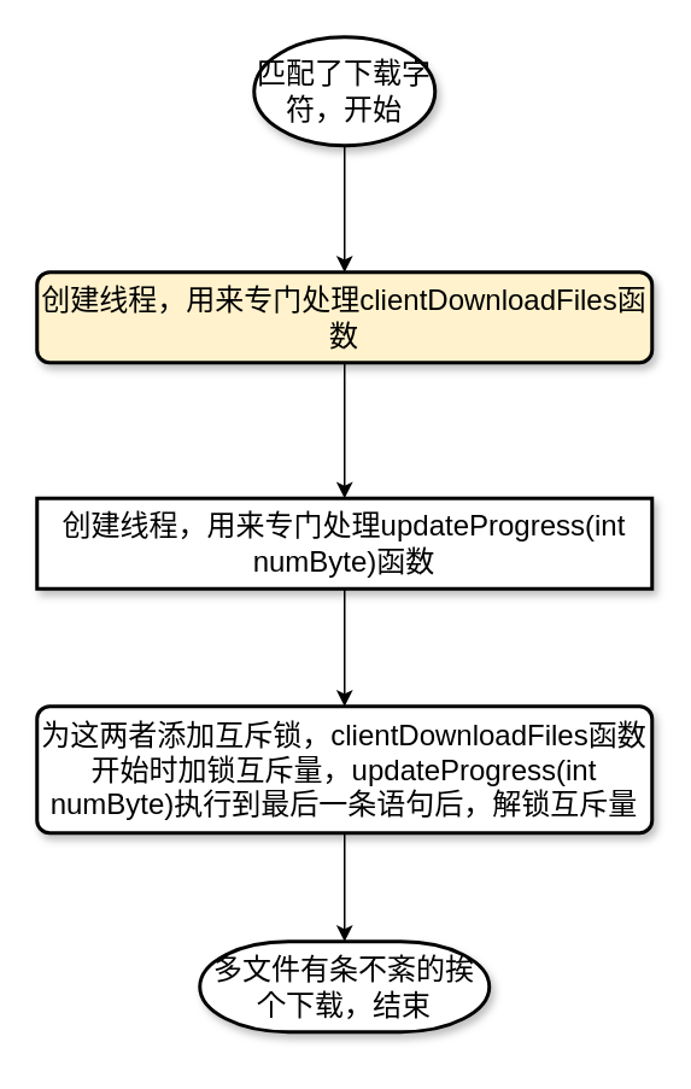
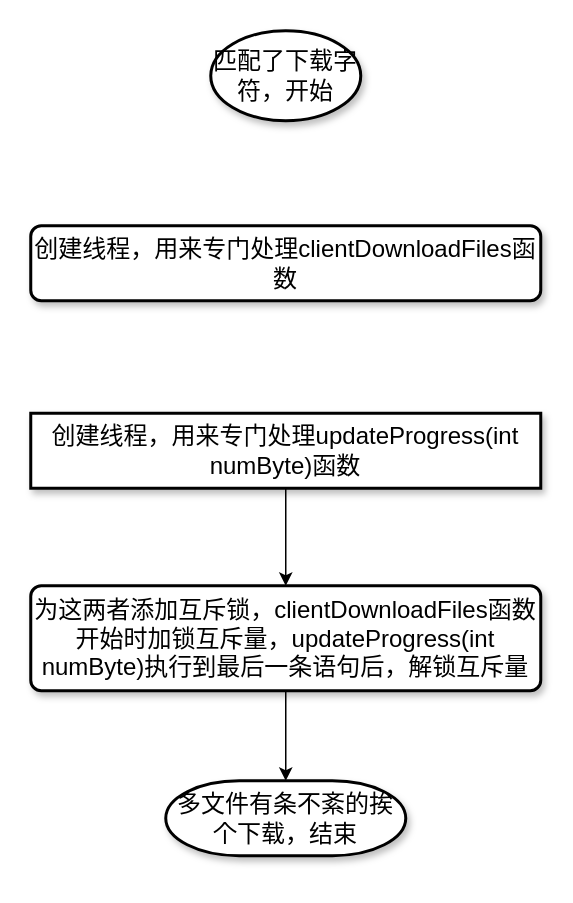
- <mxCell id="5" value="" parent="2" style="edgeStyle=orthogonalEdgeStyle;rounded=0;orthogonalLoop=1;jettySize=auto;html=1;" edge="1" source="3" target="4"><mxGeometry as="geometry" relative="1" /></mxCell>
- <mxCell id="4" value="&lt;font style=&quot;font-size: 16px&quot;&gt;创建线程，用来专门处理clientDownloadFiles函数&lt;/font&gt;&lt;br style=&quot;font-size: 16px&quot;&gt;" parent="2" style="rounded=1;whiteSpace=wrap;html=1;absoluteArcSize=1;arcSize=14;strokeWidth=2;shadow=1;fillColor=#fff2cc;" vertex="1"><mxGeometry as="geometry" y="130" width="340" height="50" /></mxCell>
+ <mxCell id="4" value="&lt;font style=&quot;font-size: 16px&quot;&gt;创建线程，用来专门处理clientDownloadFiles函数&lt;/font&gt;&lt;br style=&quot;font-size: 16px&quot;&gt;" parent="2" style="rounded=1;whiteSpace=wrap;html=1;absoluteArcSize=1;arcSize=14;strokeWidth=2;shadow=1;" vertex="1"><mxGeometry as="geometry" y="130" width="340" height="50" /></mxCell>
- <mxCell id="7" value="" parent="2" style="edgeStyle=orthogonalEdgeStyle;rounded=0;orthogonalLoop=1;jettySize=auto;html=1;" edge="1" source="4" target="6"><mxGeometry as="geometry" relative="1" /></mxCell>
